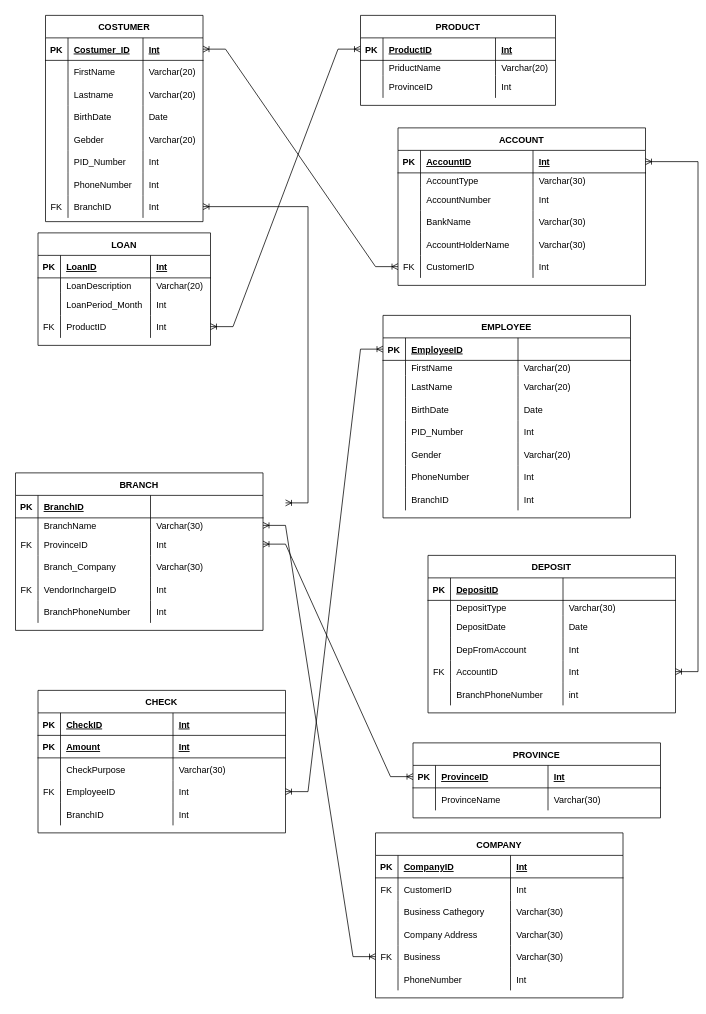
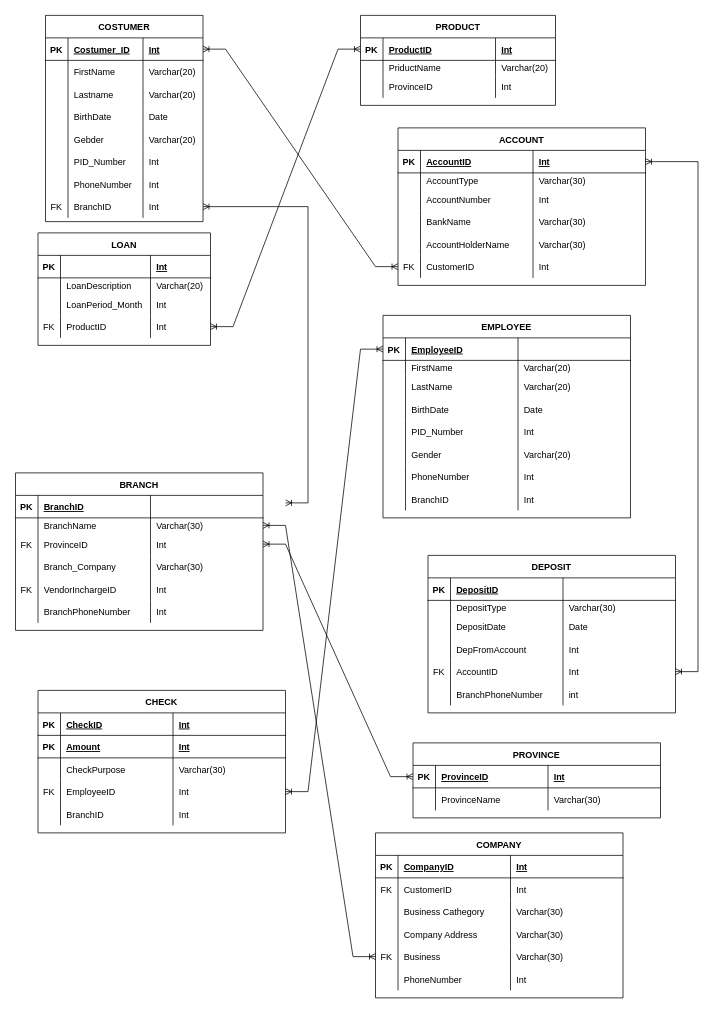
- <mxCell id="38" value="LoanID" style="shape=partialRectangle;connectable=0;fillColor=none;top=0;left=0;bottom=0;right=0;align=left;spacingLeft=6;fontStyle=5;overflow=hidden;" vertex="1" parent="36"><mxGeometry x="30" width="120" height="30" as="geometry"><mxRectangle width="120" height="30" as="alternateBounds" /></mxGeometry></mxCell>
